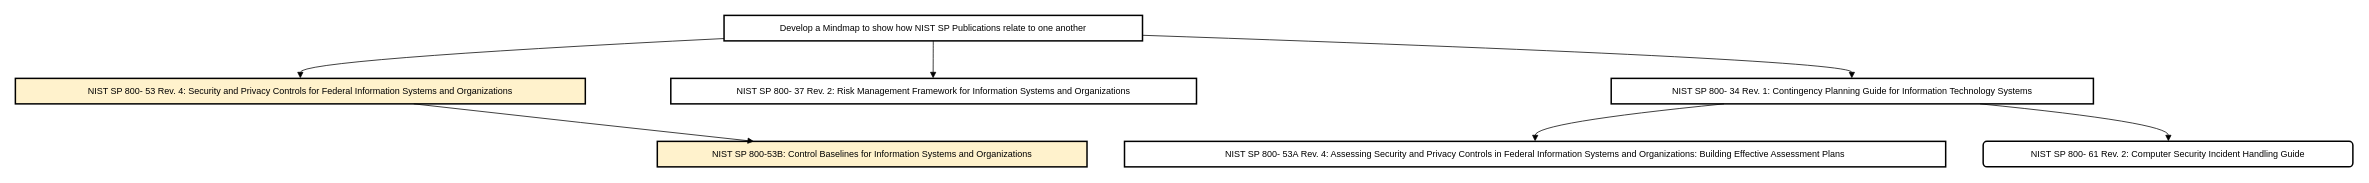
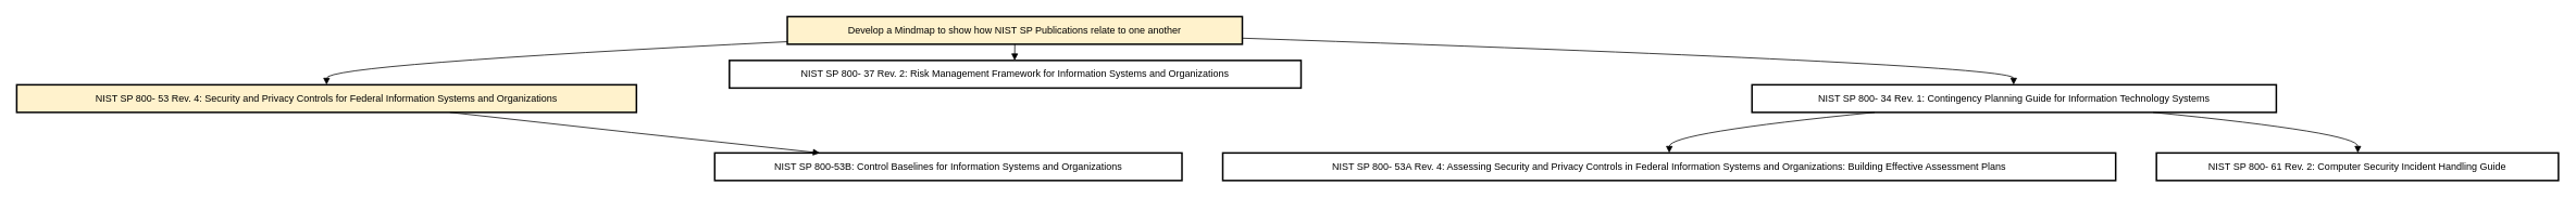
- <mxCell id="2" value="Develop a Mindmap to show how NIST SP Publications relate to one another" style="whiteSpace=wrap;strokeWidth=2;" vertex="1" parent="1"><mxGeometry x="965" width="558" height="34" as="geometry" y="20" /></mxCell>
+ <mxCell id="2" value="Develop a Mindmap to show how NIST SP Publications relate to one another" style="whiteSpace=wrap;strokeWidth=2;fillColor=#fff2cc;" vertex="1" parent="1"><mxGeometry x="965" width="558" height="34" as="geometry" y="20" /></mxCell>
- <mxCell id="4" value="NIST SP 800- 37 Rev. 2: Risk Management Framework for Information Systems and Organizations" style="whiteSpace=wrap;strokeWidth=2;" vertex="1" parent="1"><mxGeometry x="894" y="104" width="701" height="34" as="geometry" /></mxCell>
+ <mxCell id="4" value="NIST SP 800- 37 Rev. 2: Risk Management Framework for Information Systems and Organizations" style="whiteSpace=wrap;strokeWidth=2;" vertex="1" parent="1"><mxGeometry x="894" y="74" width="701" height="34" as="geometry" /></mxCell>
- <mxCell id="6" value="NIST SP 800-53B: Control Baselines for Information Systems and Organizations" style="whiteSpace=wrap;strokeWidth=2;fillColor=#fff2cc;" vertex="1" parent="1"><mxGeometry x="876" y="188" width="573" height="34" as="geometry" /></mxCell>
+ <mxCell id="6" value="NIST SP 800-53B: Control Baselines for Information Systems and Organizations" style="whiteSpace=wrap;strokeWidth=2;" vertex="1" parent="1"><mxGeometry x="876" y="188" width="573" height="34" as="geometry" /></mxCell>
- <mxCell id="8" value="NIST SP 800- 61 Rev. 2: Computer Security Incident Handling Guide" style="whiteSpace=wrap;strokeWidth=2;rounded=1;" vertex="1" parent="1"><mxGeometry x="2644" y="188" width="493" height="34" as="geometry" /></mxCell>
+ <mxCell id="8" value="NIST SP 800- 61 Rev. 2: Computer Security Incident Handling Guide" style="whiteSpace=wrap;strokeWidth=2;" vertex="1" parent="1"><mxGeometry x="2644" y="188" width="493" height="34" as="geometry" /></mxCell>
